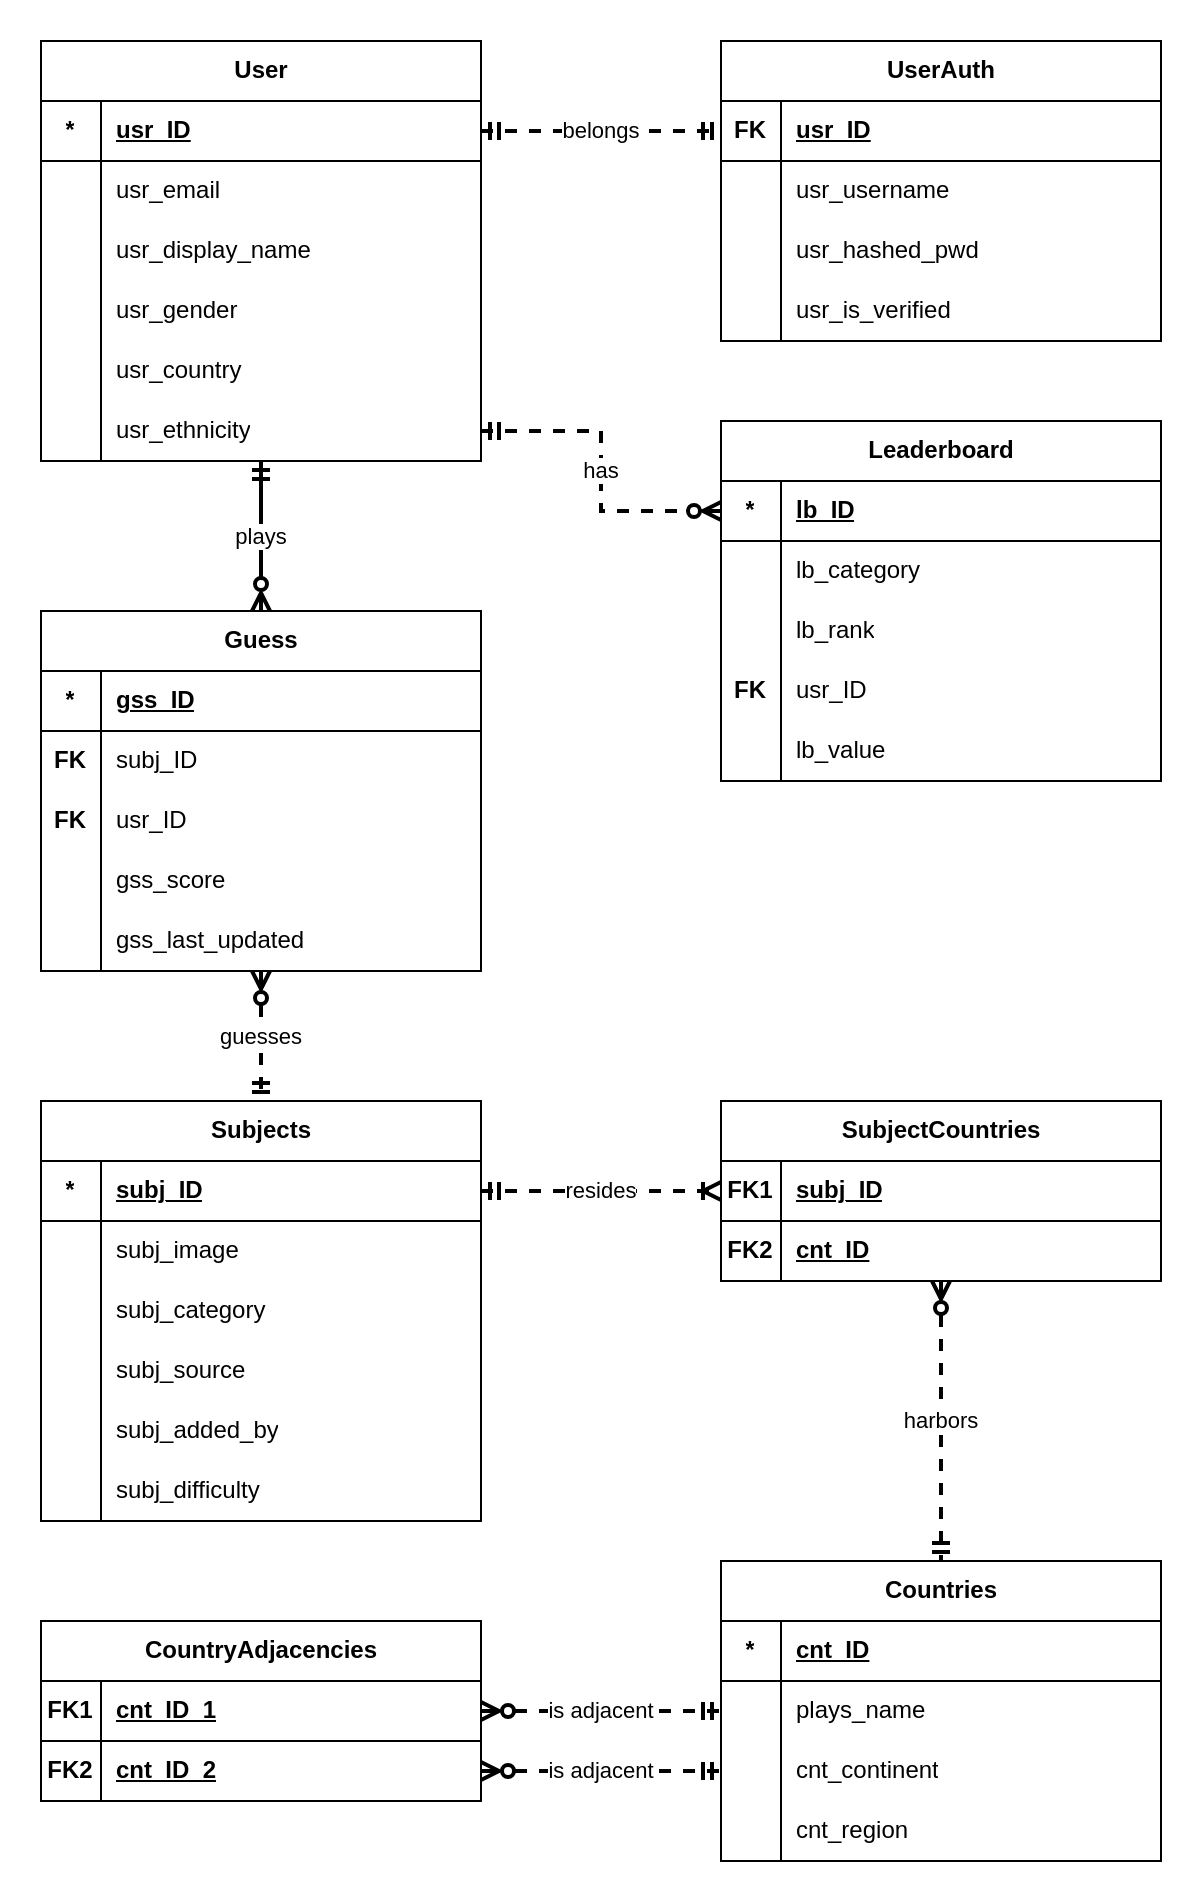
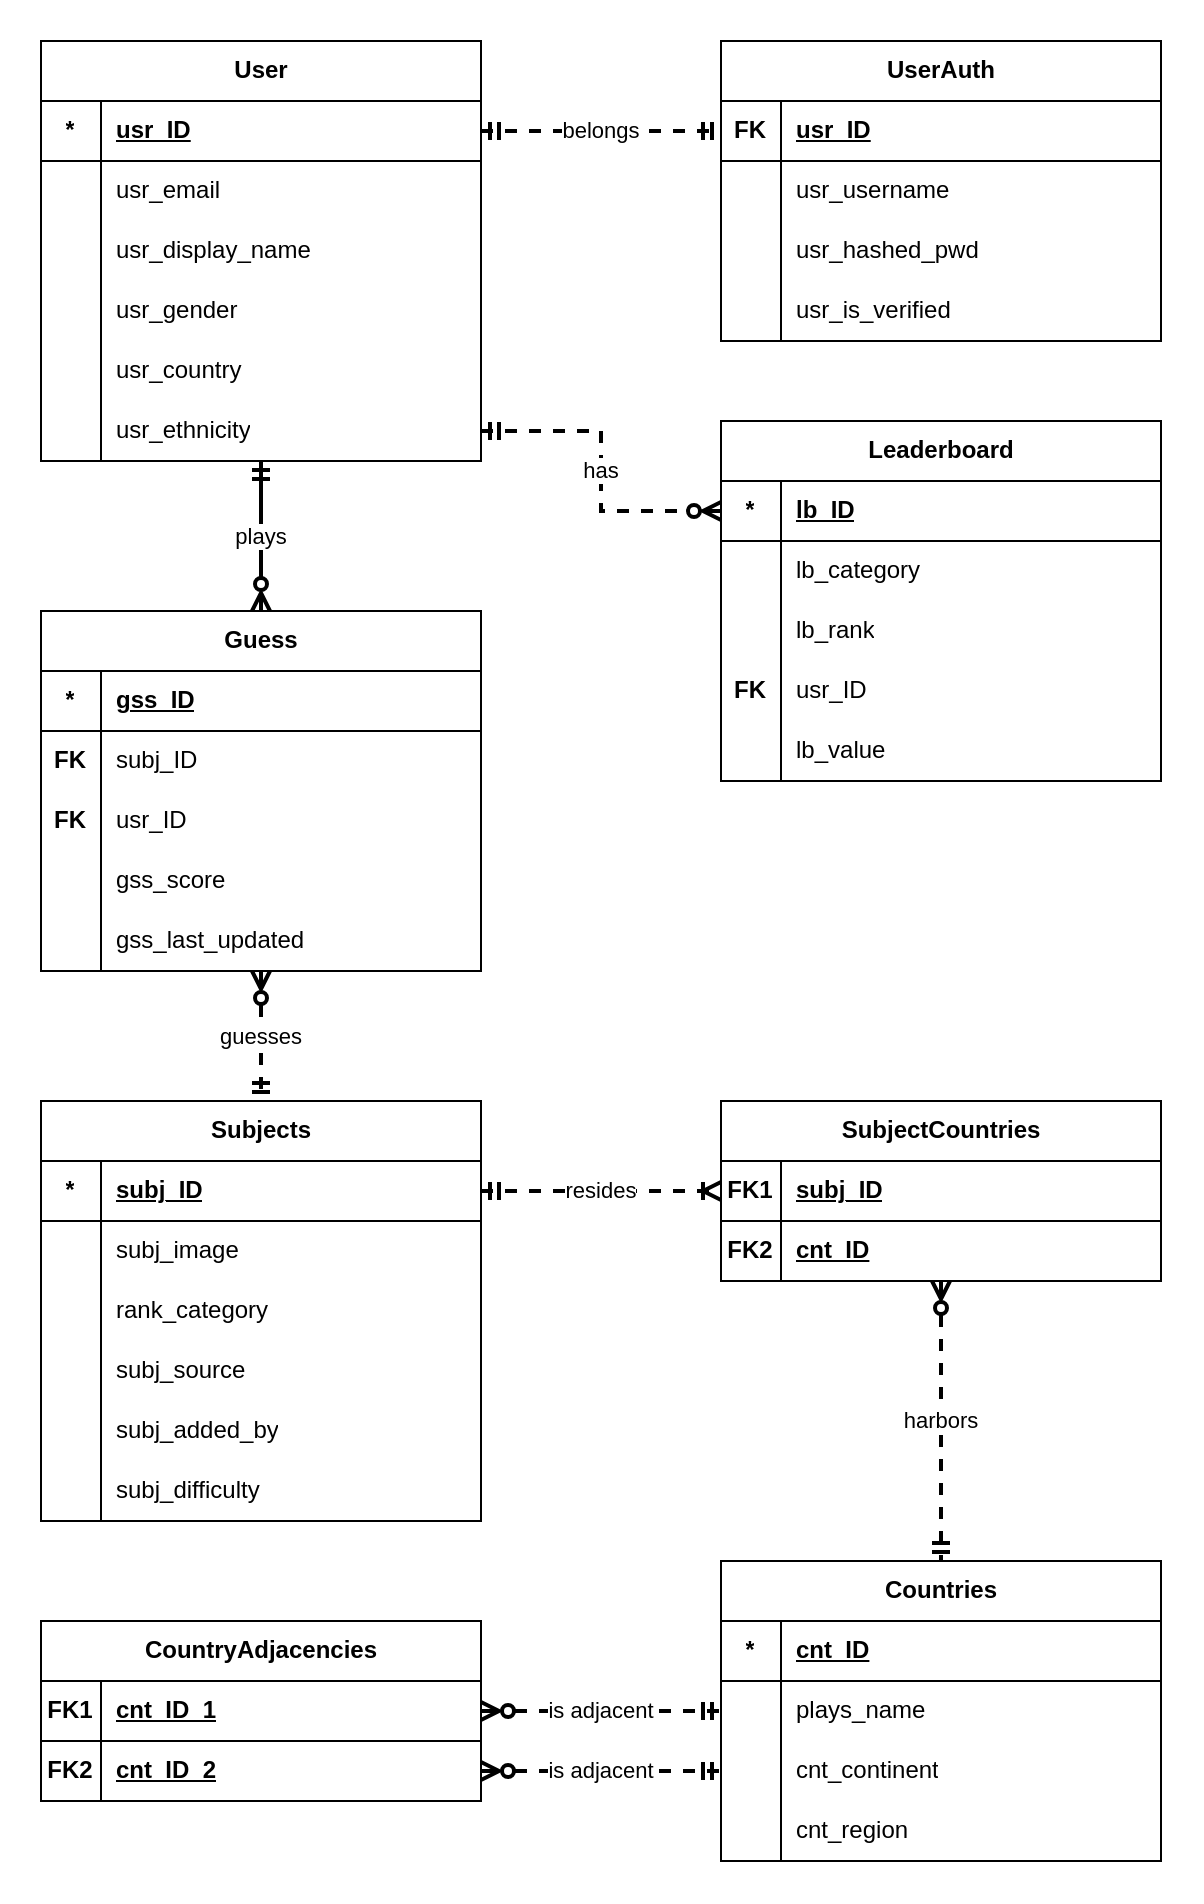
- <mxCell id="11" value="subj_category" style="shape=partialRectangle;connectable=0;fillColor=none;top=0;left=0;bottom=0;right=0;align=left;spacingLeft=6;overflow=hidden;whiteSpace=wrap;html=1;" parent="9" vertex="1"><mxGeometry x="30" width="190" height="30" as="geometry"><mxRectangle width="190" height="30" as="alternateBounds" /></mxGeometry></mxCell>
+ <mxCell id="11" value="rank_category" style="shape=partialRectangle;connectable=0;fillColor=none;top=0;left=0;bottom=0;right=0;align=left;spacingLeft=6;overflow=hidden;whiteSpace=wrap;html=1;" parent="9" vertex="1"><mxGeometry x="30" width="190" height="30" as="geometry"><mxRectangle width="190" height="30" as="alternateBounds" /></mxGeometry></mxCell>
